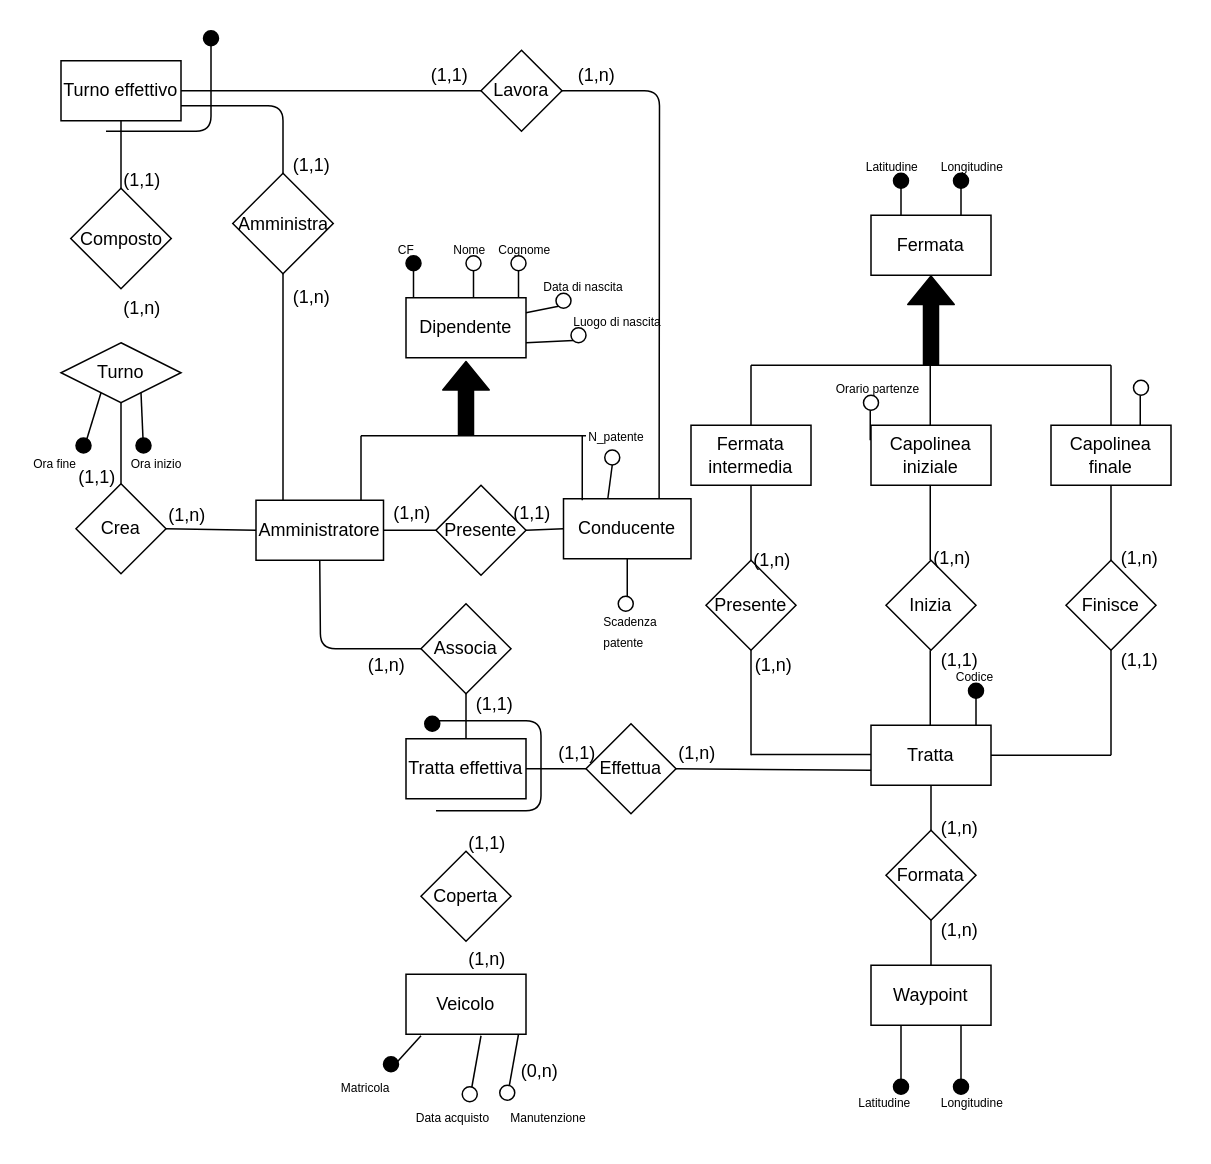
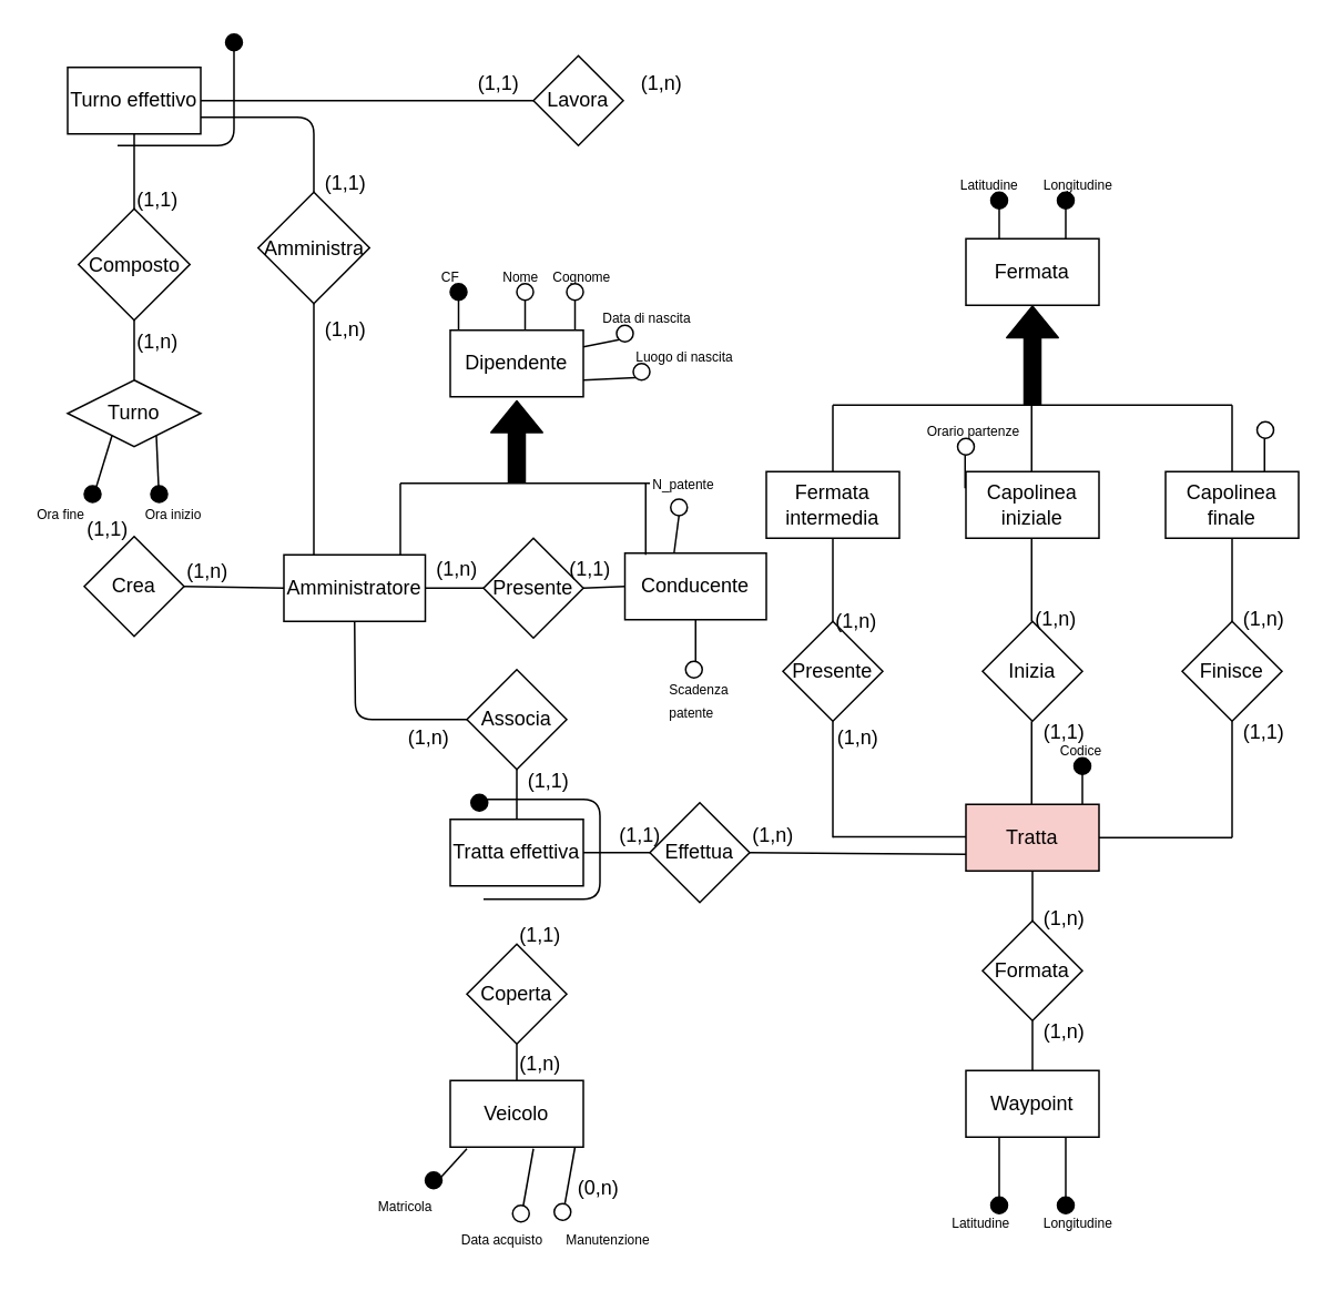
- <mxCell id="135" value="" style="endArrow=none;html=1;entryX=0.75;entryY=0;entryDx=0;entryDy=0;exitX=1;exitY=0.5;exitDx=0;exitDy=0;" parent="1" source="134" target="72" edge="1"><mxGeometry width="50" height="50" relative="1" as="geometry"><mxPoint x="20" y="830" as="sourcePoint" /><mxPoint x="70" y="780" as="targetPoint" /><Array as="points"><mxPoint x="439" y="60" /></Array></mxGeometry></mxCell>
+ <mxCell id="129" value="" style="endArrow=none;html=1;entryX=0.5;entryY=0;entryDx=0;entryDy=0;exitX=0.5;exitY=1;exitDx=0;exitDy=0;" parent="1" source="128" target="116" edge="1"><mxGeometry width="50" height="50" relative="1" as="geometry"><mxPoint x="20" y="830" as="sourcePoint" /><mxPoint x="70" y="780" as="targetPoint" /></mxGeometry></mxCell>
- <mxCell id="119" value="" style="endArrow=none;html=1;entryX=0.5;entryY=1;entryDx=0;entryDy=0;exitX=0.5;exitY=0;exitDx=0;exitDy=0;" parent="1" source="117" target="116" edge="1"><mxGeometry width="50" height="50" relative="1" as="geometry"><mxPoint x="180" y="363" as="sourcePoint" /><mxPoint x="120" y="362" as="targetPoint" /></mxGeometry></mxCell>
- <mxCell id="25" value="Tratta" style="rounded=0;whiteSpace=wrap;html=1;" parent="1" vertex="1"><mxGeometry x="580" y="483" width="80" height="40" as="geometry" /></mxCell>
+ <mxCell id="25" value="Tratta" style="rounded=0;whiteSpace=wrap;html=1;fillColor=#f8cecc;" parent="1" vertex="1"><mxGeometry x="580" y="483" width="80" height="40" as="geometry" /></mxCell>
+ <mxCell id="62" value="" style="endArrow=none;html=1;fillColor=#000000;entryX=0.5;entryY=1;entryDx=0;entryDy=0;exitX=0.5;exitY=0;exitDx=0;exitDy=0;" parent="1" source="65" target="61" edge="1"><mxGeometry width="50" height="50" relative="1" as="geometry"><mxPoint x="305" y="662" as="sourcePoint" /><mxPoint x="305" y="632" as="targetPoint" /></mxGeometry></mxCell>
